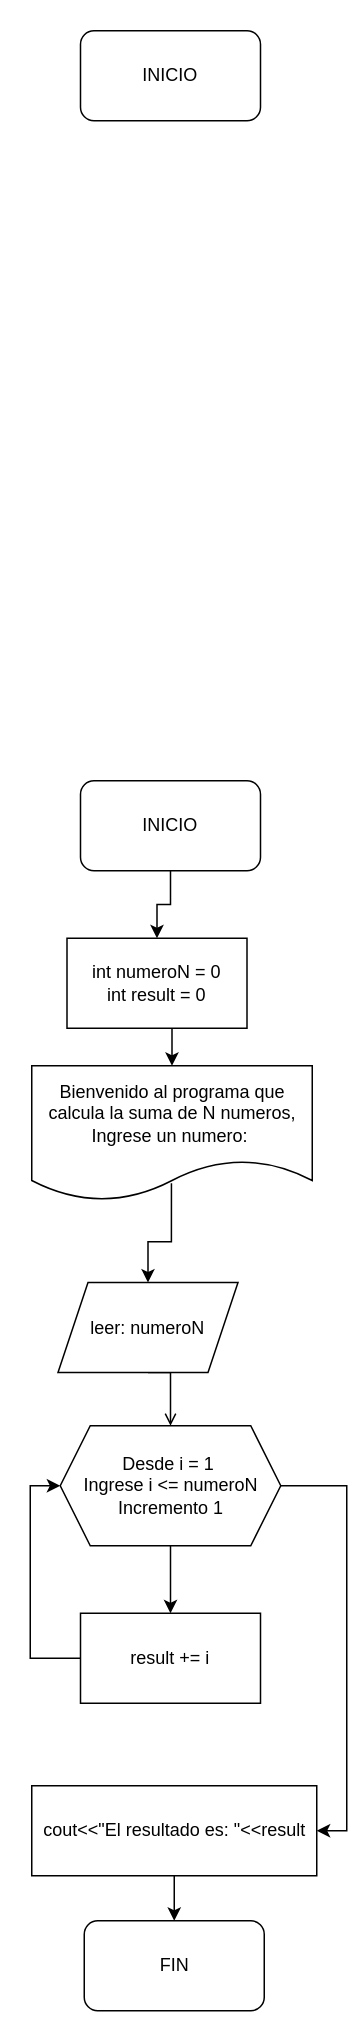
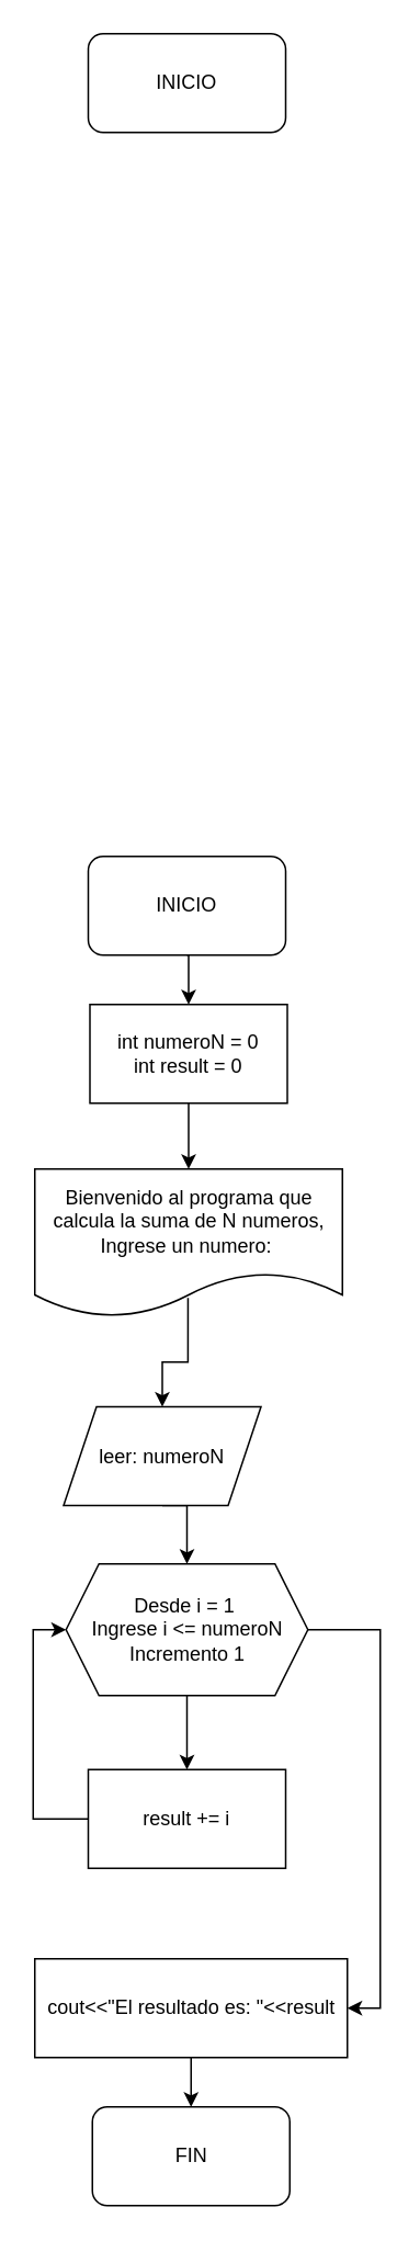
- <mxCell id="5" value="int numeroN = 0&lt;div&gt;int result = 0&lt;/div&gt;" style="rounded=0;whiteSpace=wrap;html=1;align=center;" vertex="1" parent="1"><mxGeometry x="44" y="625" width="120" height="60" as="geometry" /></mxCell>
+ <mxCell id="5" value="int numeroN = 0&lt;div&gt;int result = 0&lt;/div&gt;" style="rounded=0;whiteSpace=wrap;html=1;align=center;" vertex="1" parent="1"><mxGeometry x="54" y="610" width="120" height="60" as="geometry" /></mxCell>
- <mxCell id="7" style="edgeStyle=orthogonalEdgeStyle;rounded=0;orthogonalLoop=1;jettySize=auto;html=1;exitX=0.5;exitY=1;exitDx=0;exitDy=0;entryX=0.5;entryY=0;entryDx=0;entryDy=0;endArrow=open;" edge="1" parent="1" source="8" target="12"><mxGeometry relative="1" as="geometry" /></mxCell>
+ <mxCell id="7" style="edgeStyle=orthogonalEdgeStyle;rounded=0;orthogonalLoop=1;jettySize=auto;html=1;exitX=0.5;exitY=1;exitDx=0;exitDy=0;entryX=0.5;entryY=0;entryDx=0;entryDy=0;" edge="1" parent="1" source="8" target="12"><mxGeometry relative="1" as="geometry" /></mxCell>
